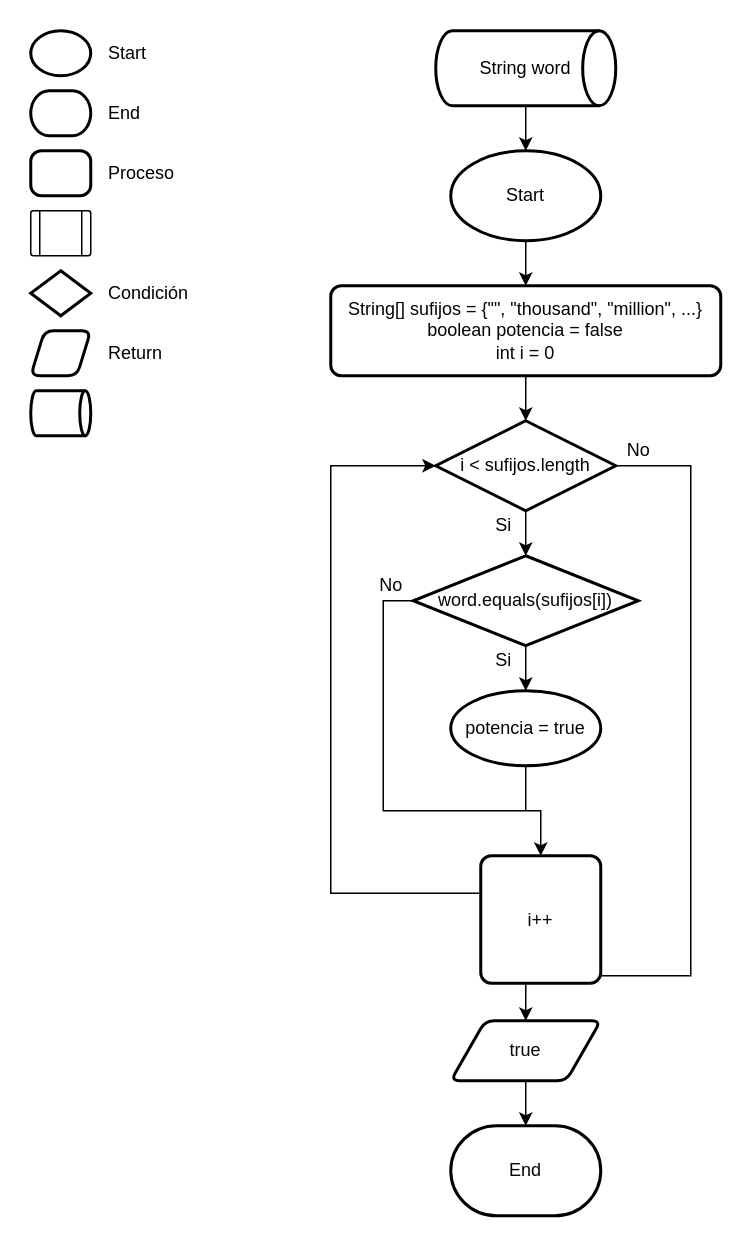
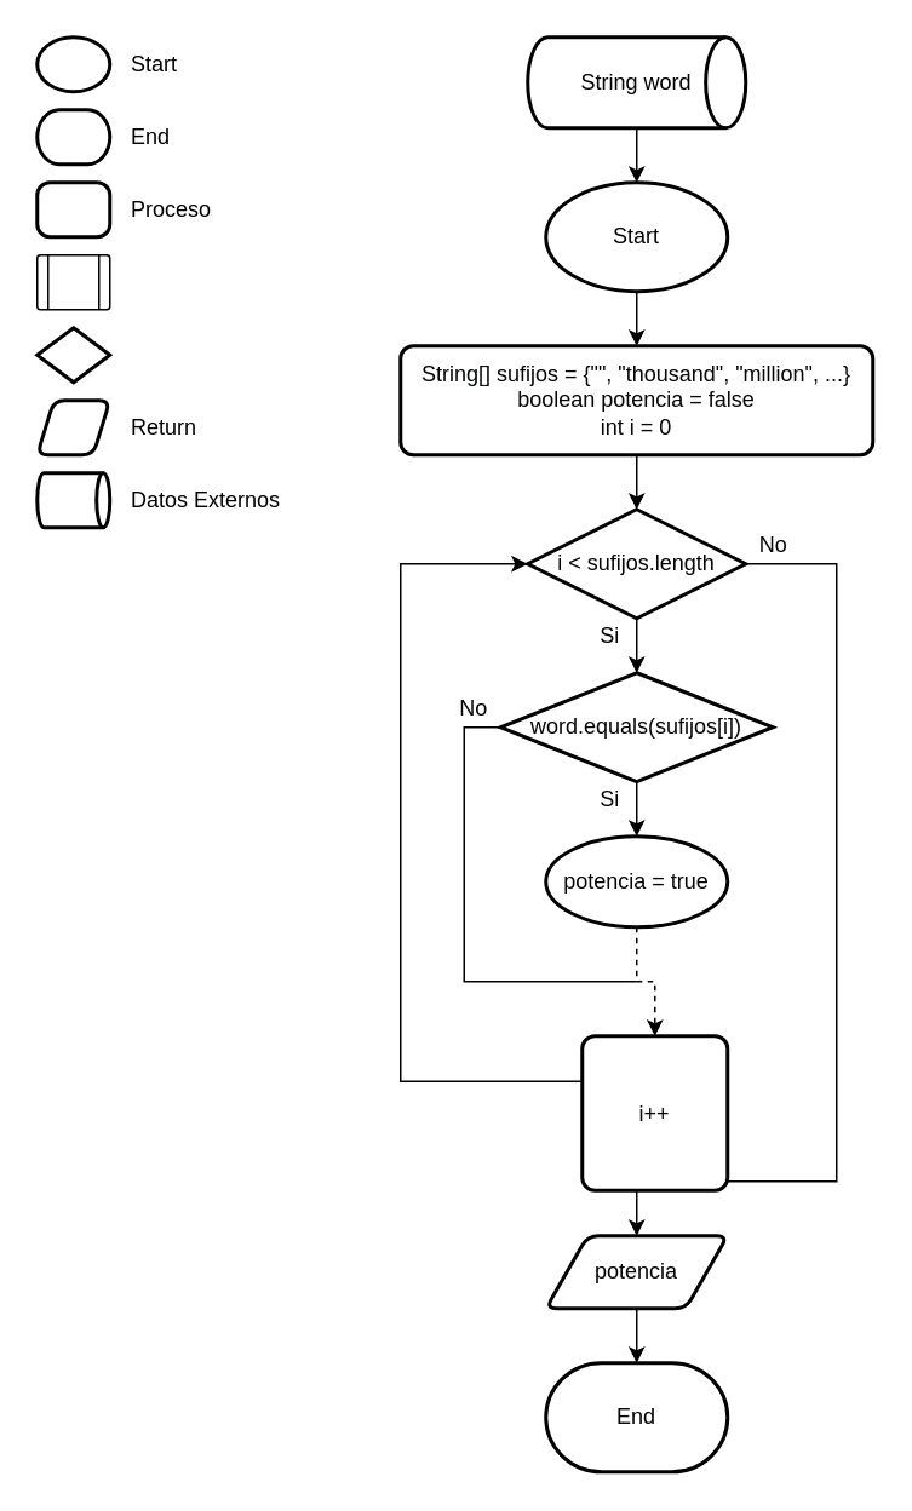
- <mxCell id="10" value="Condición" style="text;html=1;align=left;verticalAlign=middle;resizable=0;points=[];autosize=1;strokeColor=none;fillColor=none;" vertex="1" parent="1"><mxGeometry x="70" y="185" width="70" height="20" as="geometry" /></mxCell>
+ <mxCell id="16" value="Datos Externos" style="text;html=1;align=left;verticalAlign=middle;resizable=0;points=[];autosize=1;strokeColor=none;fillColor=none;" vertex="1" parent="1"><mxGeometry x="70" y="265" width="100" height="20" as="geometry" /></mxCell>
- <mxCell id="29" style="edgeStyle=orthogonalEdgeStyle;rounded=0;orthogonalLoop=1;jettySize=auto;html=1;exitX=0.5;exitY=1;exitDx=0;exitDy=0;fontFamily=Helvetica;fontColor=#040505;endArrow=classic;endFill=1;" edge="1" parent="1" source="30" target="34"><mxGeometry relative="1" as="geometry" /></mxCell>
+ <mxCell id="29" style="edgeStyle=orthogonalEdgeStyle;rounded=0;orthogonalLoop=1;jettySize=auto;html=1;exitX=0.5;exitY=1;exitDx=0;exitDy=0;fontFamily=Helvetica;fontColor=#040505;endArrow=classic;endFill=1;dashed=1;" edge="1" parent="1" source="30" target="34"><mxGeometry relative="1" as="geometry" /></mxCell>
- <mxCell id="36" value="true" style="shape=parallelogram;html=1;strokeWidth=2;perimeter=parallelogramPerimeter;whiteSpace=wrap;rounded=1;arcSize=12;size=0.23;labelBackgroundColor=none;fontFamily=Helvetica;fontColor=#040505;" vertex="1" parent="1"><mxGeometry x="300" y="680" width="100" height="40" as="geometry" /></mxCell>
+ <mxCell id="36" value="potencia" style="shape=parallelogram;html=1;strokeWidth=2;perimeter=parallelogramPerimeter;whiteSpace=wrap;rounded=1;arcSize=12;size=0.23;labelBackgroundColor=none;fontFamily=Helvetica;fontColor=#040505;" vertex="1" parent="1"><mxGeometry x="300" y="680" width="100" height="40" as="geometry" /></mxCell>
